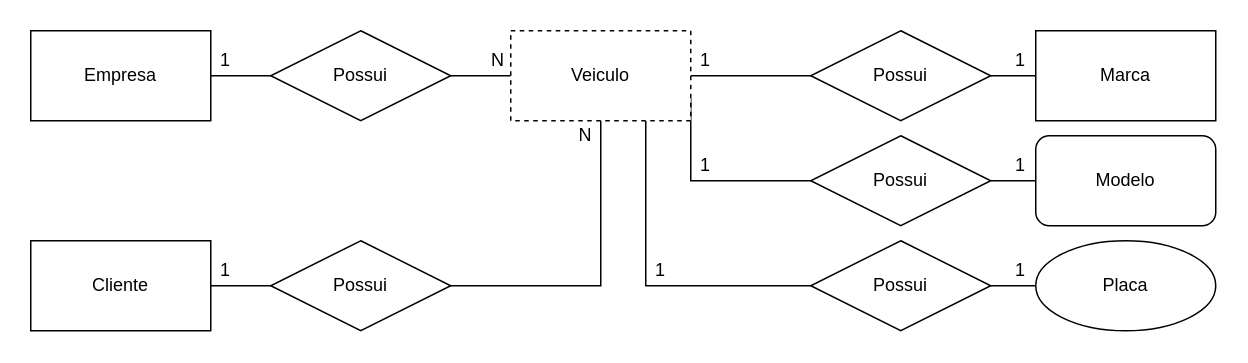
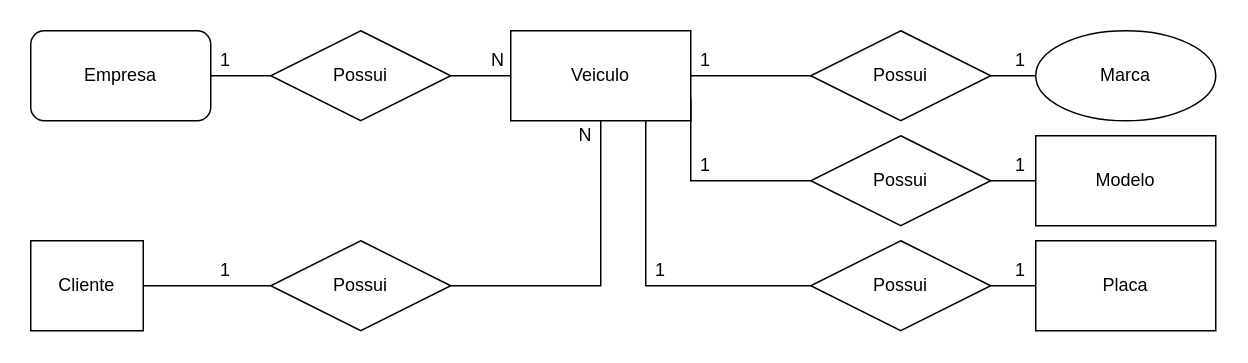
- <mxCell id="3" value="Empresa" style="rounded=0;whiteSpace=wrap;html=1;" vertex="1" parent="1"><mxGeometry x="20" y="20" width="120" height="60" as="geometry" /></mxCell>
+ <mxCell id="3" value="Empresa" style="whiteSpace=wrap;html=1;rounded=1;" vertex="1" parent="1"><mxGeometry x="20" y="20" width="120" height="60" as="geometry" /></mxCell>
- <mxCell id="9" value="Veiculo" style="rounded=0;whiteSpace=wrap;html=1;dashed=1;" vertex="1" parent="1"><mxGeometry x="340" y="20" width="120" height="60" as="geometry" /></mxCell>
+ <mxCell id="9" value="Veiculo" style="rounded=0;whiteSpace=wrap;html=1;" vertex="1" parent="1"><mxGeometry x="340" y="20" width="120" height="60" as="geometry" /></mxCell>
- <mxCell id="20" value="Marca" style="rounded=0;whiteSpace=wrap;html=1;" vertex="1" parent="1"><mxGeometry x="690" y="20" width="120" height="60" as="geometry" /></mxCell>
+ <mxCell id="20" value="Marca" style="ellipse;whiteSpace=wrap;html=1;" vertex="1" parent="1"><mxGeometry x="690" y="20" width="120" height="60" as="geometry" /></mxCell>
- <mxCell id="21" value="Modelo" style="whiteSpace=wrap;html=1;rounded=1;" vertex="1" parent="1"><mxGeometry x="690" y="90" width="120" height="60" as="geometry" /></mxCell>
+ <mxCell id="21" value="Modelo" style="rounded=0;whiteSpace=wrap;html=1;" vertex="1" parent="1"><mxGeometry x="690" y="90" width="120" height="60" as="geometry" /></mxCell>
- <mxCell id="13" value="Cliente" style="rounded=0;whiteSpace=wrap;html=1;" vertex="1" parent="1"><mxGeometry x="20" y="160" width="120" height="60" as="geometry" /></mxCell>
+ <mxCell id="13" value="Cliente" style="rounded=0;whiteSpace=wrap;html=1;" vertex="1" parent="1"><mxGeometry x="20" y="160" width="75" height="60" as="geometry" /></mxCell>
- <mxCell id="22" value="Placa" style="ellipse;whiteSpace=wrap;html=1;" vertex="1" parent="1"><mxGeometry x="690" y="160" width="120" height="60" as="geometry" /></mxCell>
+ <mxCell id="22" value="Placa" style="rounded=0;whiteSpace=wrap;html=1;" vertex="1" parent="1"><mxGeometry x="690" y="160" width="120" height="60" as="geometry" /></mxCell>
